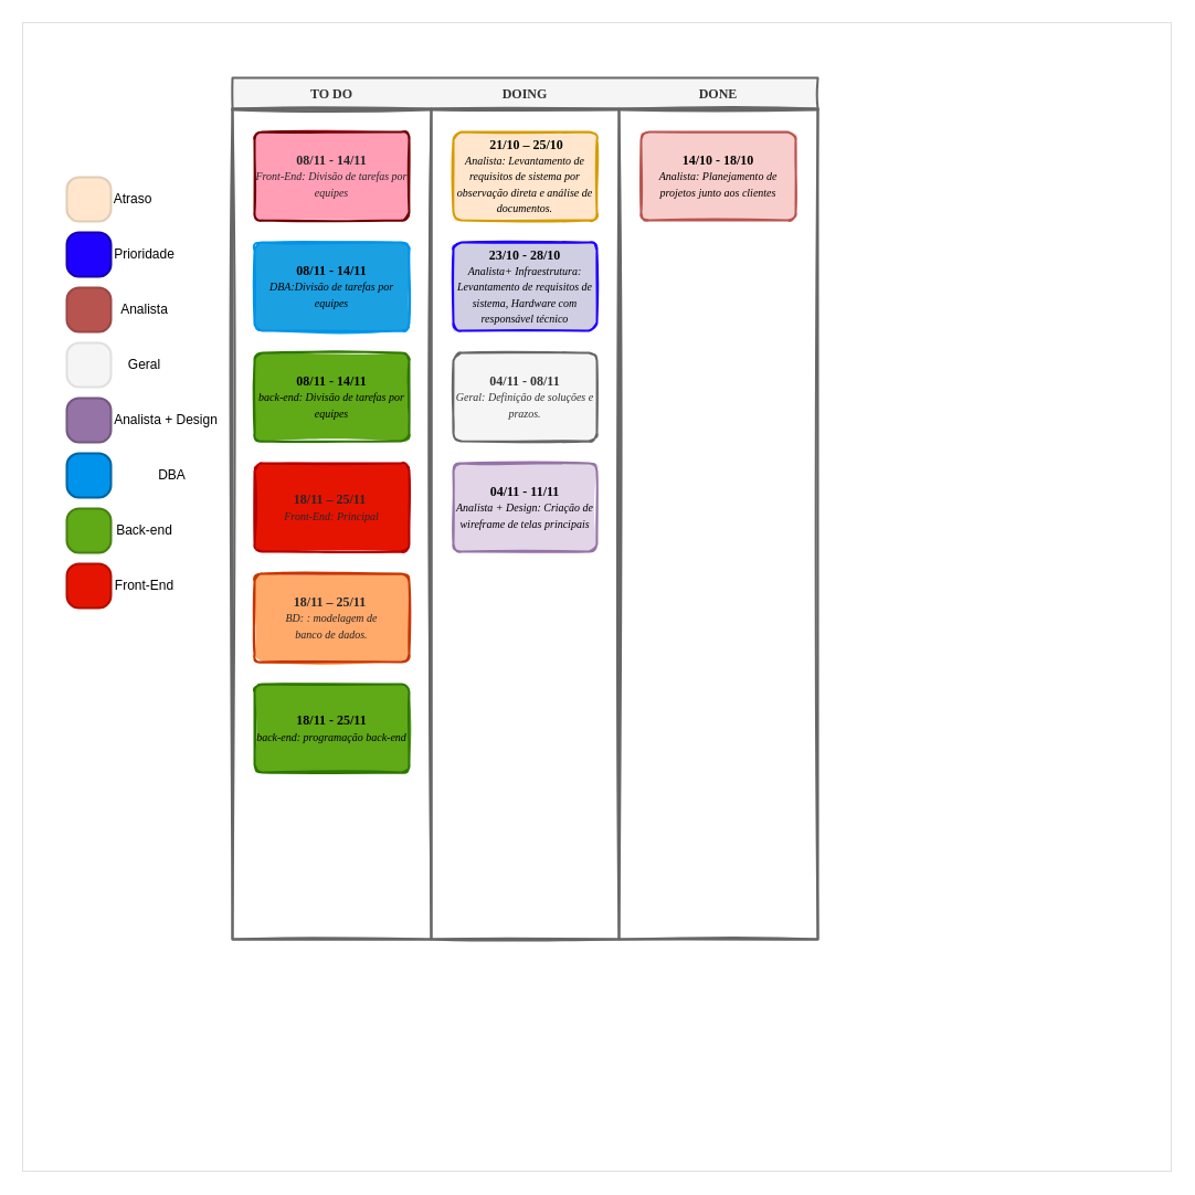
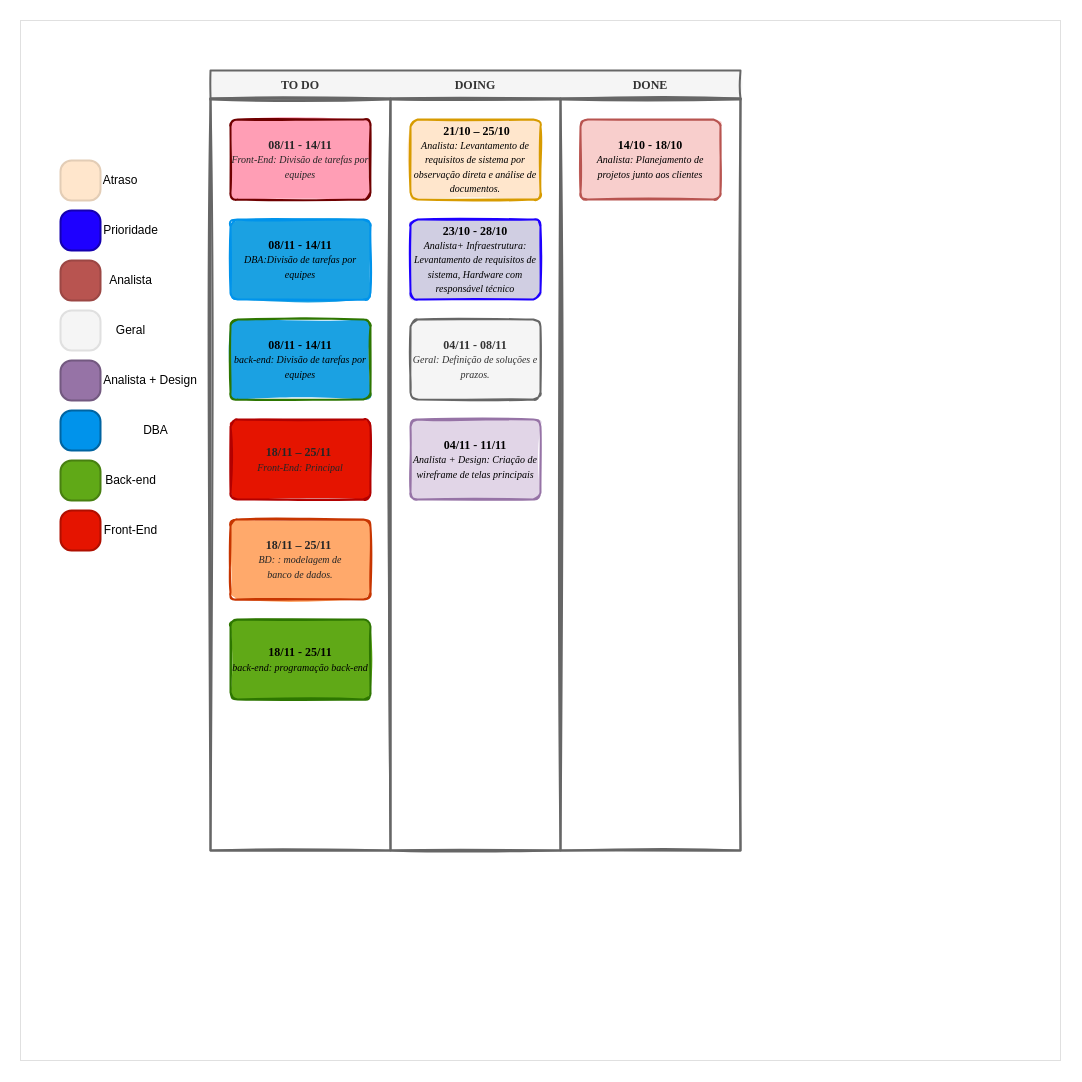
- <mxCell id="7" value="&lt;font color=&quot;#000000&quot;&gt;08/11 - 14/11&lt;br&gt;&lt;span style=&quot;font-size: 10px; font-weight: 400;&quot;&gt;&lt;i&gt;back-end: Divisão de tarefas por equipes&lt;/i&gt;&lt;/span&gt;&lt;/font&gt;" style="whiteSpace=wrap;html=1;strokeWidth=2;fillColor=#60a917;fontStyle=1;spacingTop=0;rounded=1;arcSize=9;points=[];sketch=1;fontFamily=Permanent Marker;hachureGap=8;fillWeight=1;strokeColor=#2D7600;fillStyle=solid;fontColor=#ffffff;" vertex="1" parent="4"><mxGeometry x="20" y="221" width="140" height="80" as="geometry" /></mxCell>
+ <mxCell id="7" value="&lt;font color=&quot;#000000&quot;&gt;08/11 - 14/11&lt;br&gt;&lt;span style=&quot;font-size: 10px; font-weight: 400;&quot;&gt;&lt;i&gt;back-end: Divisão de tarefas por equipes&lt;/i&gt;&lt;/span&gt;&lt;/font&gt;" style="whiteSpace=wrap;html=1;strokeWidth=2;fillColor=#1ba1e2;fontStyle=1;spacingTop=0;rounded=1;arcSize=9;points=[];sketch=1;fontFamily=Permanent Marker;hachureGap=8;fillWeight=1;strokeColor=#2D7600;fillStyle=solid;fontColor=#ffffff;" vertex="1" parent="4"><mxGeometry x="20" y="221" width="140" height="80" as="geometry" /></mxCell>
